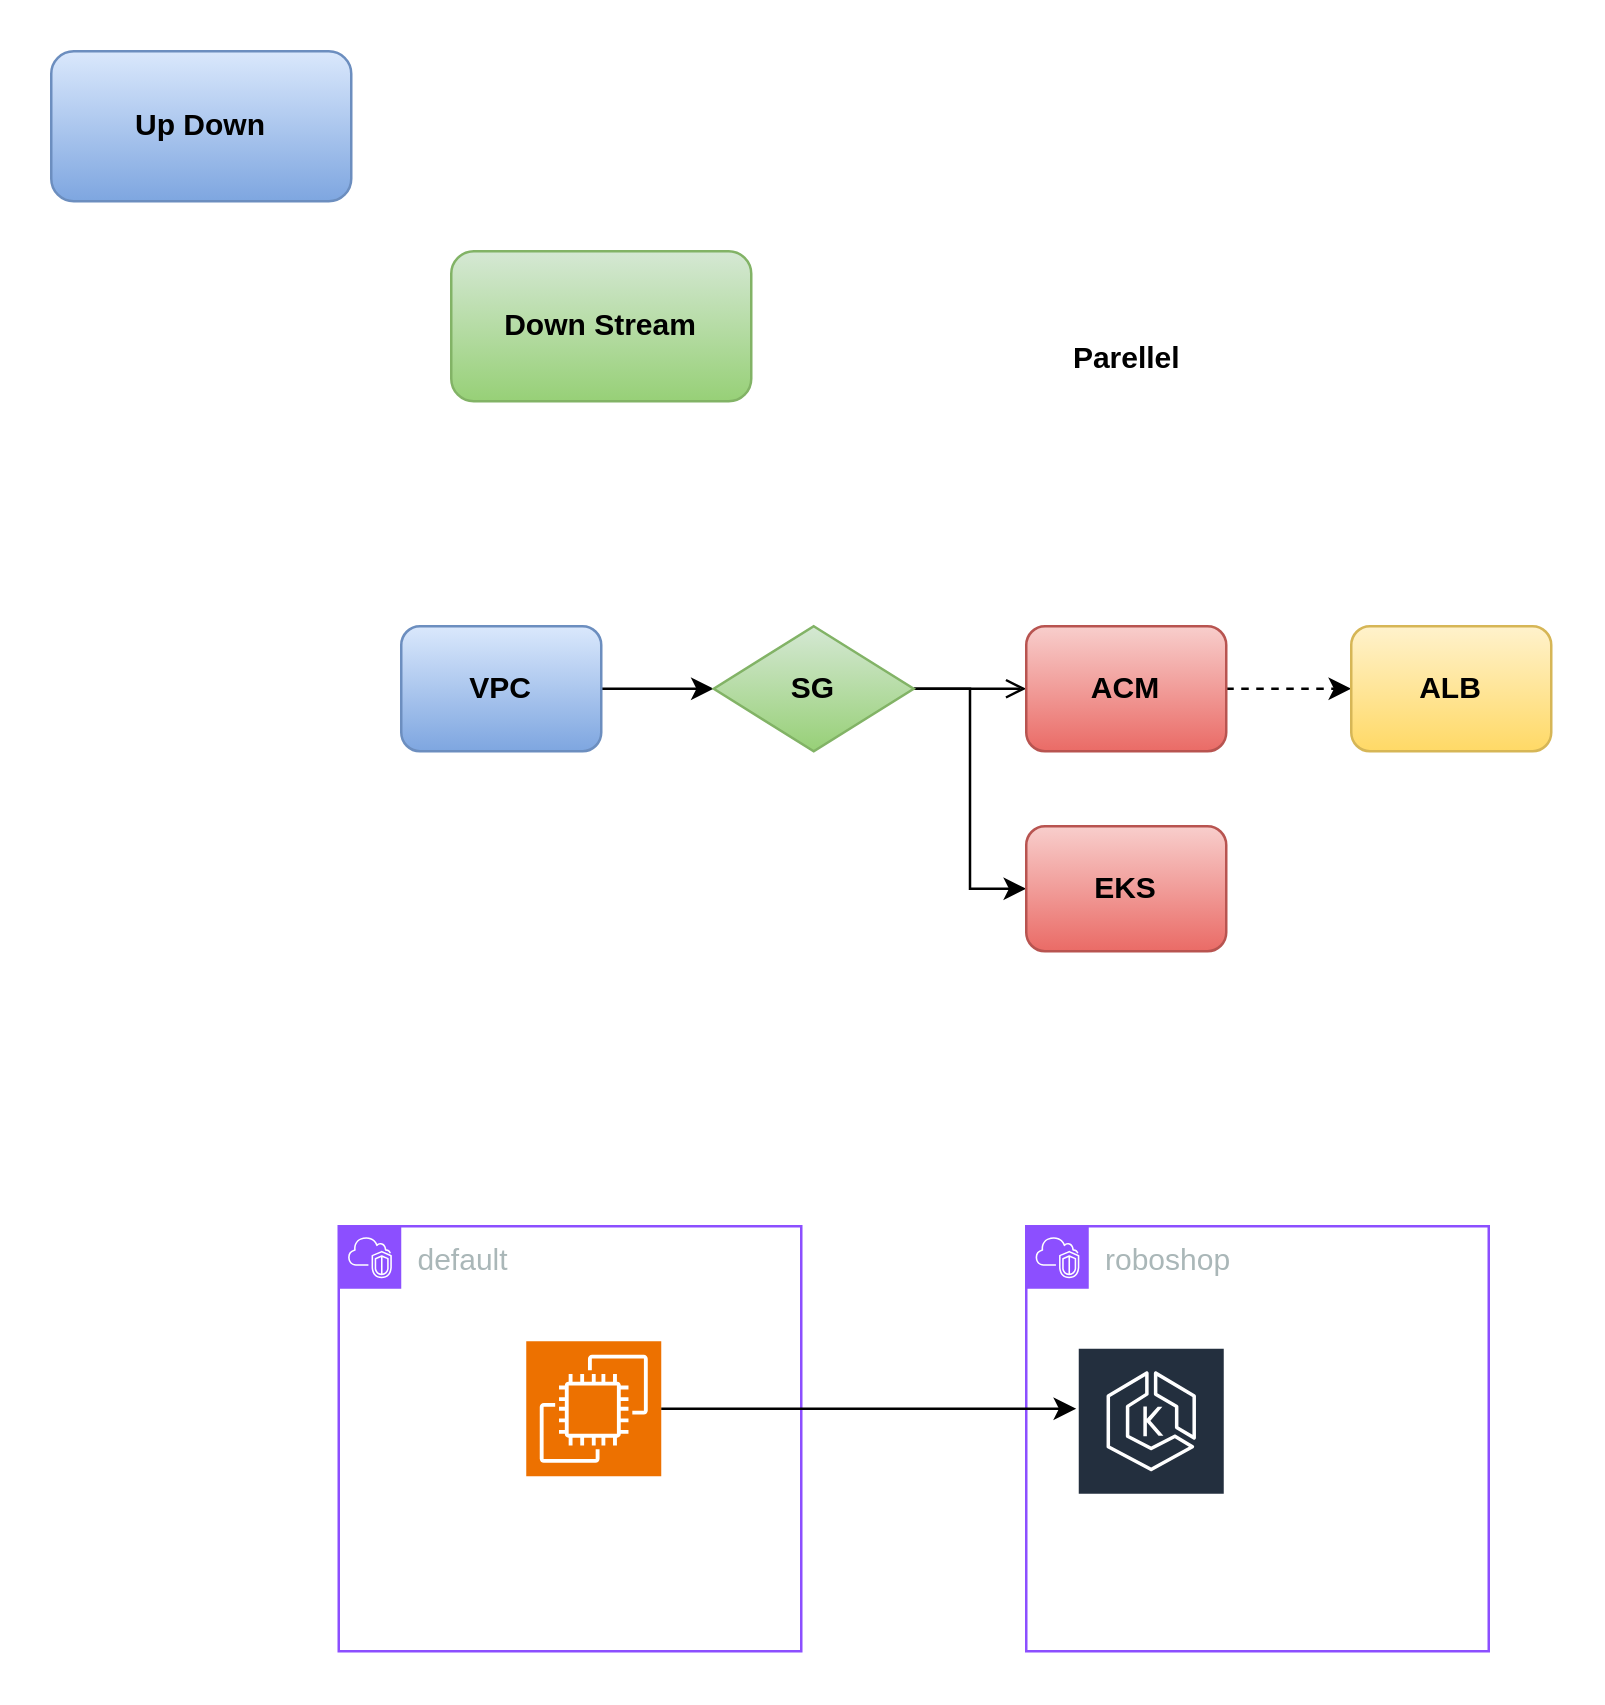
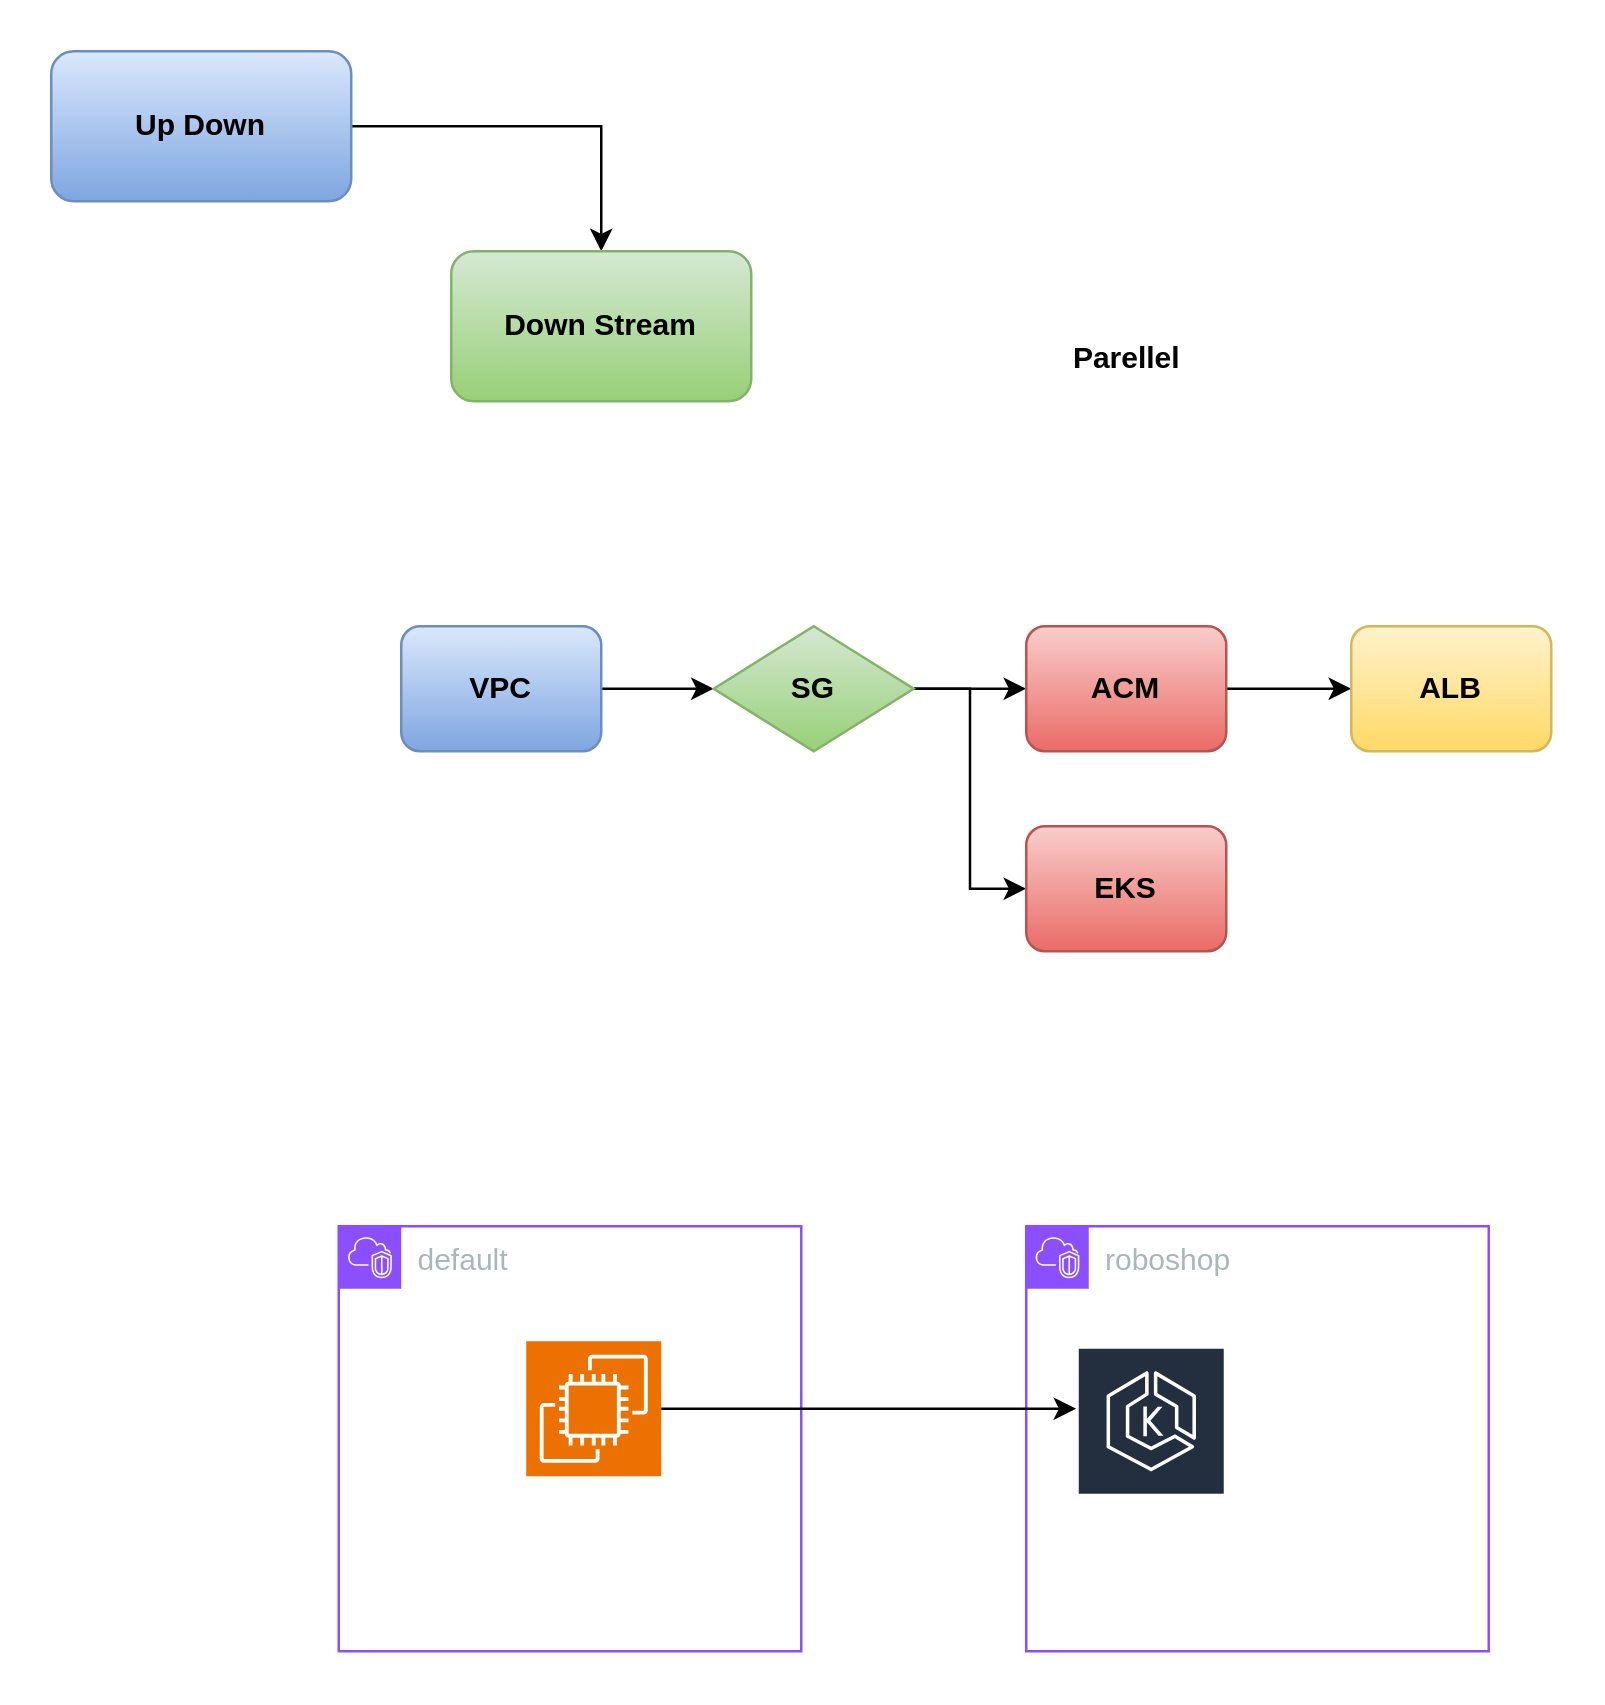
+ <mxCell id="2" style="edgeStyle=orthogonalEdgeStyle;rounded=0;orthogonalLoop=1;jettySize=auto;html=1;entryX=0.5;entryY=0;entryDx=0;entryDy=0;" edge="1" parent="1" source="3" target="4"><mxGeometry relative="1" as="geometry" /></mxCell>
- <mxCell id="7" style="edgeStyle=orthogonalEdgeStyle;rounded=0;orthogonalLoop=1;jettySize=auto;html=1;entryX=0;entryY=0.5;entryDx=0;entryDy=0;endArrow=open;" edge="1" parent="1" source="9" target="11"><mxGeometry relative="1" as="geometry" /></mxCell>
+ <mxCell id="7" style="edgeStyle=orthogonalEdgeStyle;rounded=0;orthogonalLoop=1;jettySize=auto;html=1;entryX=0;entryY=0.5;entryDx=0;entryDy=0;" edge="1" parent="1" source="9" target="11"><mxGeometry relative="1" as="geometry" /></mxCell>
- <mxCell id="10" style="edgeStyle=orthogonalEdgeStyle;rounded=0;orthogonalLoop=1;jettySize=auto;html=1;entryX=0;entryY=0.5;entryDx=0;entryDy=0;dashed=1;" edge="1" parent="1" source="11" target="13"><mxGeometry relative="1" as="geometry" /></mxCell>
+ <mxCell id="10" style="edgeStyle=orthogonalEdgeStyle;rounded=0;orthogonalLoop=1;jettySize=auto;html=1;entryX=0;entryY=0.5;entryDx=0;entryDy=0;" edge="1" parent="1" source="11" target="13"><mxGeometry relative="1" as="geometry" /></mxCell>
